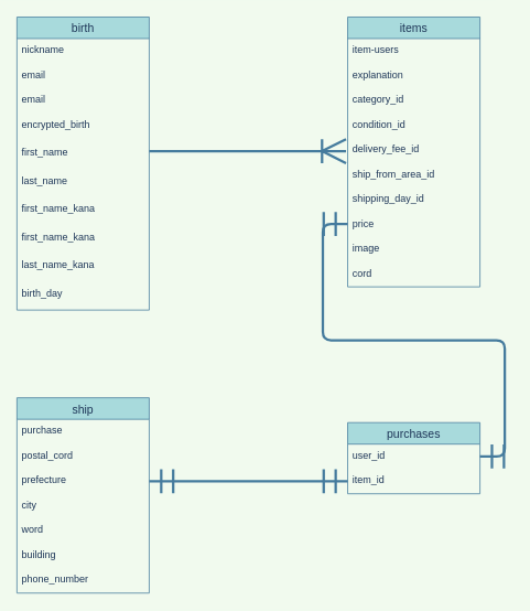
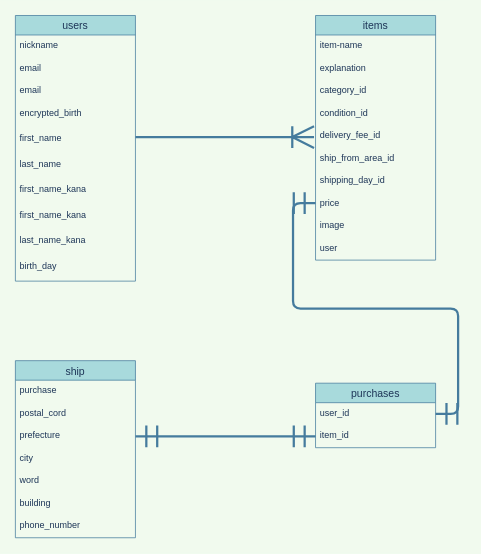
- <mxCell id="2" value="birth" style="swimlane;fontStyle=0;childLayout=stackLayout;horizontal=1;startSize=26;horizontalStack=0;resizeParent=1;resizeParentMax=0;resizeLast=0;collapsible=1;marginBottom=0;align=center;fontSize=14;fillColor=#A8DADC;strokeColor=#457B9D;fontColor=#1D3557;" vertex="1" parent="1"><mxGeometry x="20" y="20" width="160" height="354" as="geometry" /></mxCell>
+ <mxCell id="2" value="users" style="swimlane;fontStyle=0;childLayout=stackLayout;horizontal=1;startSize=26;horizontalStack=0;resizeParent=1;resizeParentMax=0;resizeLast=0;collapsible=1;marginBottom=0;align=center;fontSize=14;fillColor=#A8DADC;strokeColor=#457B9D;fontColor=#1D3557;" vertex="1" parent="1"><mxGeometry x="20" y="20" width="160" height="354" as="geometry" /></mxCell>
- <mxCell id="14" value="item-users" style="text;strokeColor=none;fillColor=none;spacingLeft=4;spacingRight=4;overflow=hidden;rotatable=0;points=[[0,0.5],[1,0.5]];portConstraint=eastwest;fontSize=12;fontColor=#1D3557;" vertex="1" parent="13"><mxGeometry y="26" width="160" height="30" as="geometry" /></mxCell>
+ <mxCell id="14" value="item-name" style="text;strokeColor=none;fillColor=none;spacingLeft=4;spacingRight=4;overflow=hidden;rotatable=0;points=[[0,0.5],[1,0.5]];portConstraint=eastwest;fontSize=12;fontColor=#1D3557;" vertex="1" parent="13"><mxGeometry y="26" width="160" height="30" as="geometry" /></mxCell>
- <mxCell id="23" value="cord" style="text;strokeColor=none;fillColor=none;spacingLeft=4;spacingRight=4;overflow=hidden;rotatable=0;points=[[0,0.5],[1,0.5]];portConstraint=eastwest;fontSize=12;fontColor=#1D3557;" vertex="1" parent="13"><mxGeometry y="296" width="160" height="30" as="geometry" /></mxCell>
+ <mxCell id="23" value="user" style="text;strokeColor=none;fillColor=none;spacingLeft=4;spacingRight=4;overflow=hidden;rotatable=0;points=[[0,0.5],[1,0.5]];portConstraint=eastwest;fontSize=12;fontColor=#1D3557;" vertex="1" parent="13"><mxGeometry y="296" width="160" height="30" as="geometry" /></mxCell>
